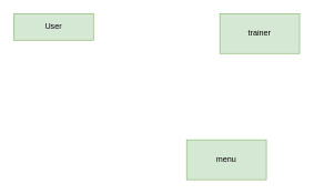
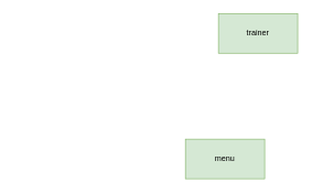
- <mxCell id="2" value="User" style="whiteSpace=wrap;html=1;fillColor=#d5e8d4;strokeColor=#82b366;" vertex="1" parent="1"><mxGeometry x="20" y="20" width="120" height="40" as="geometry" /></mxCell>
